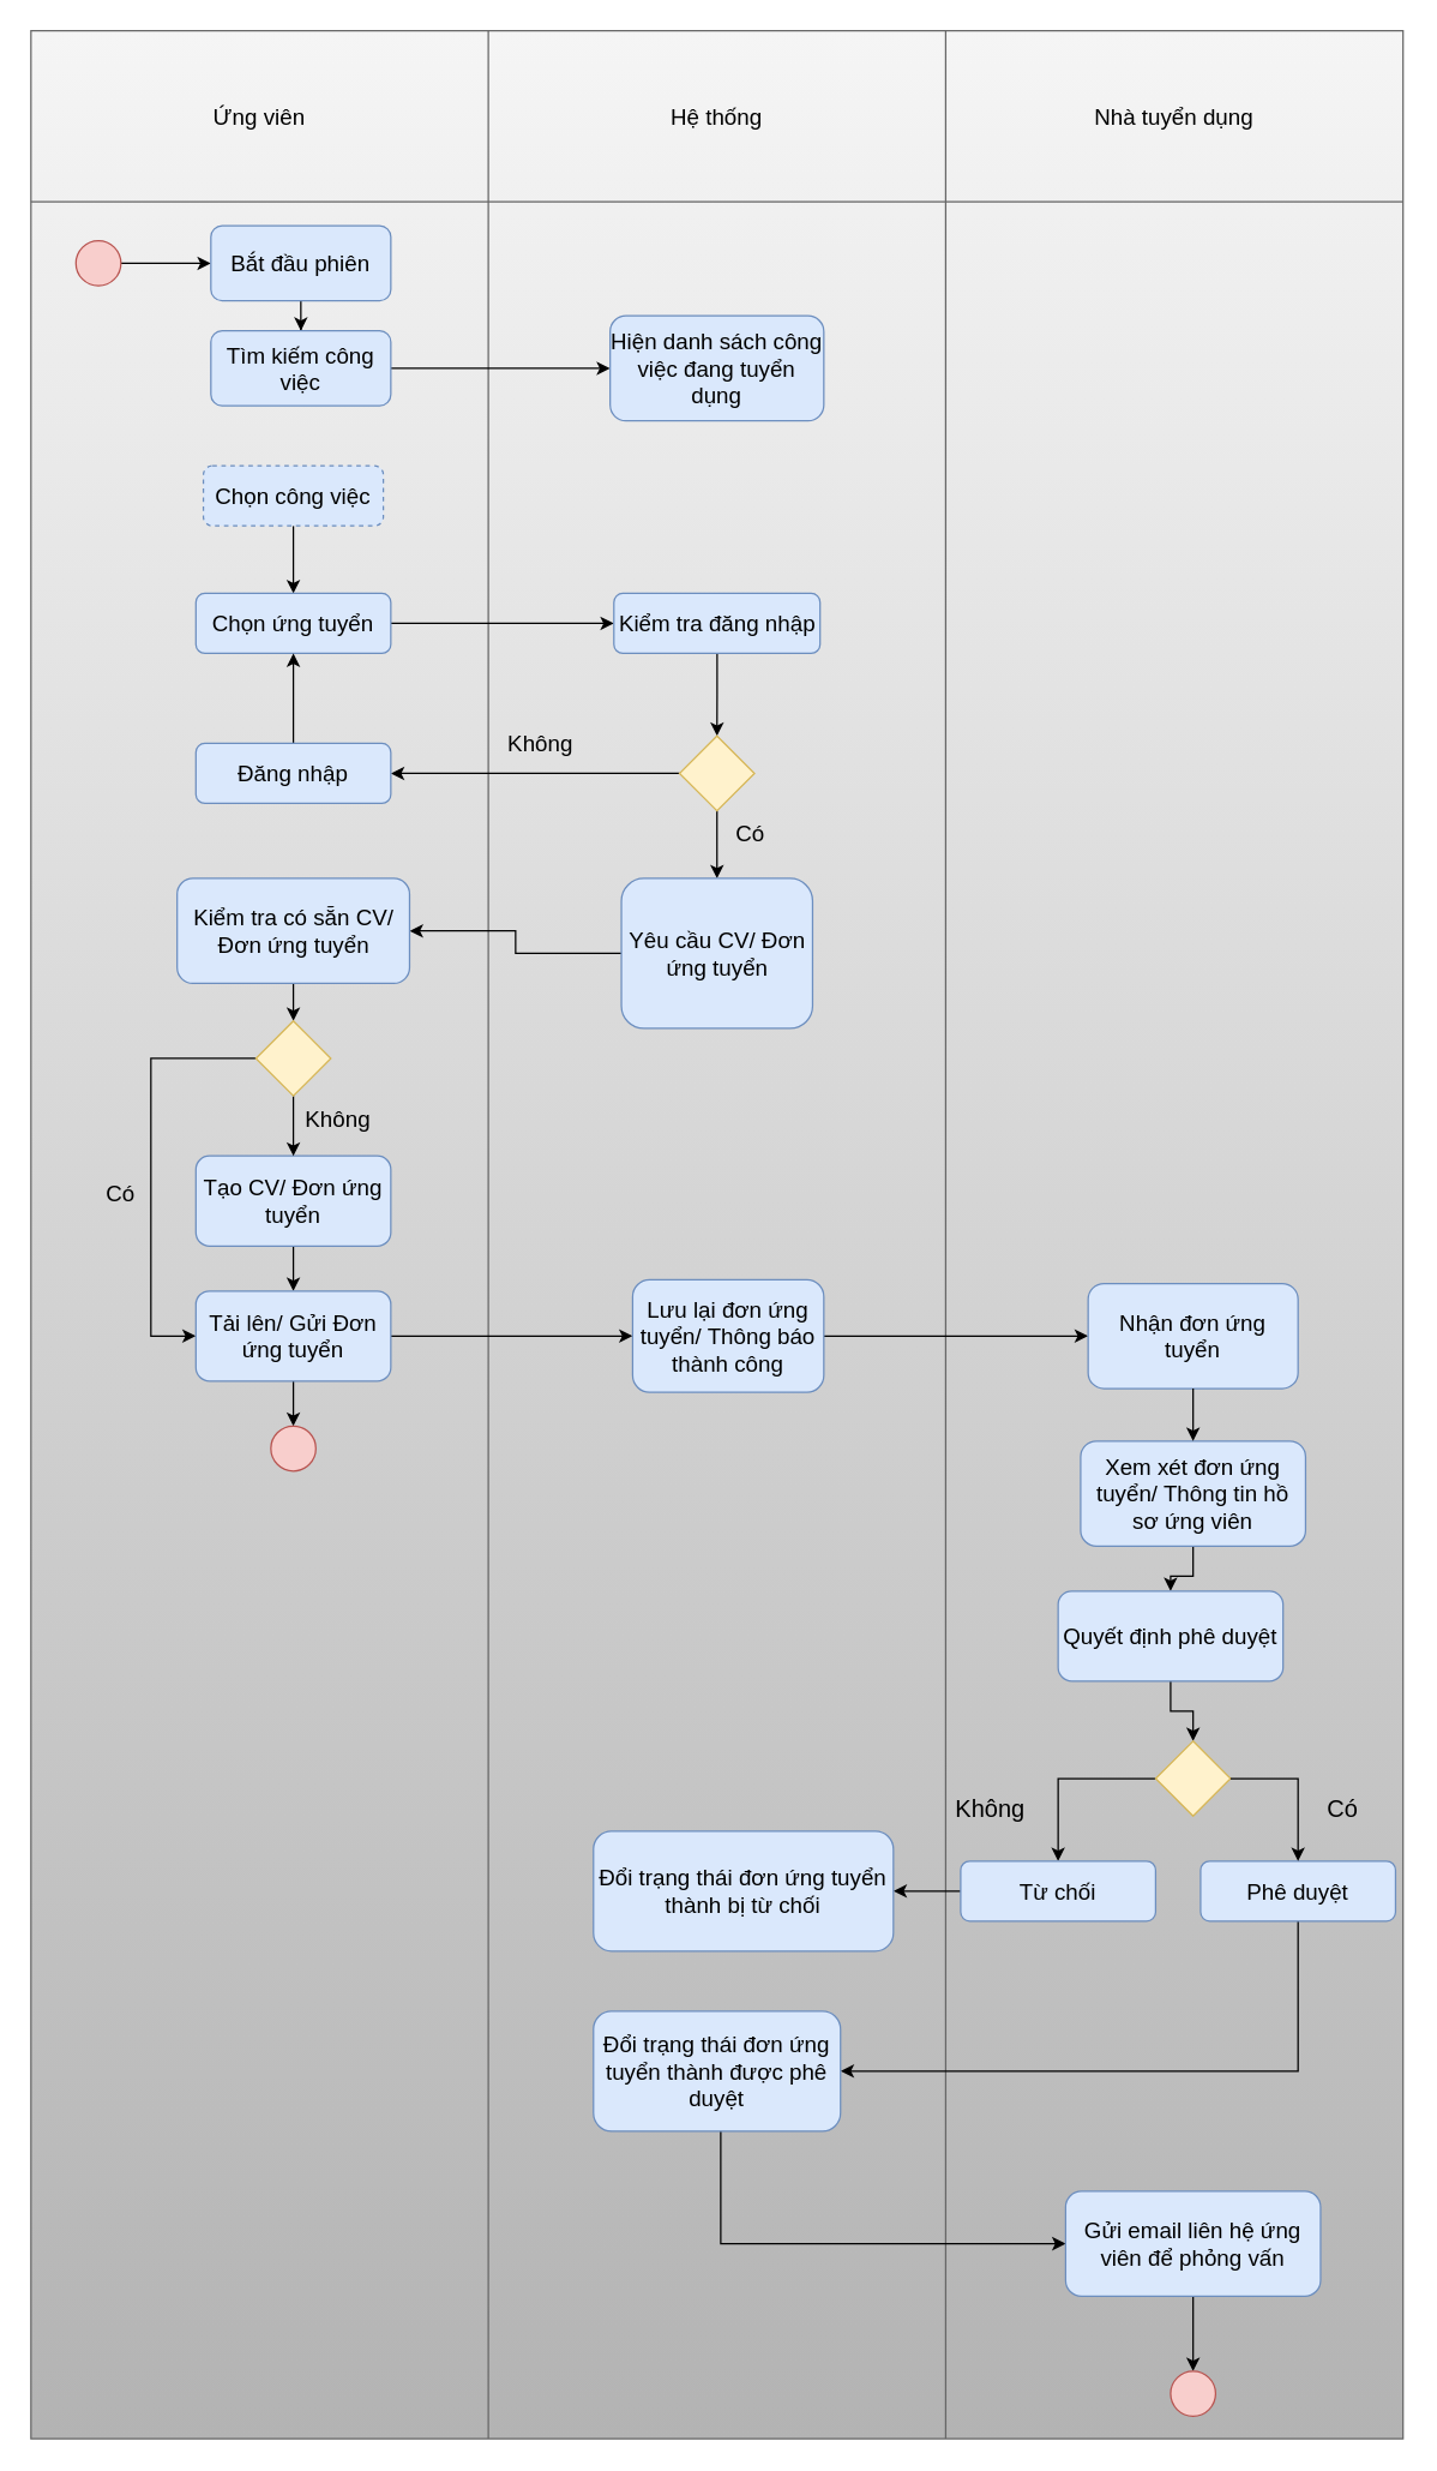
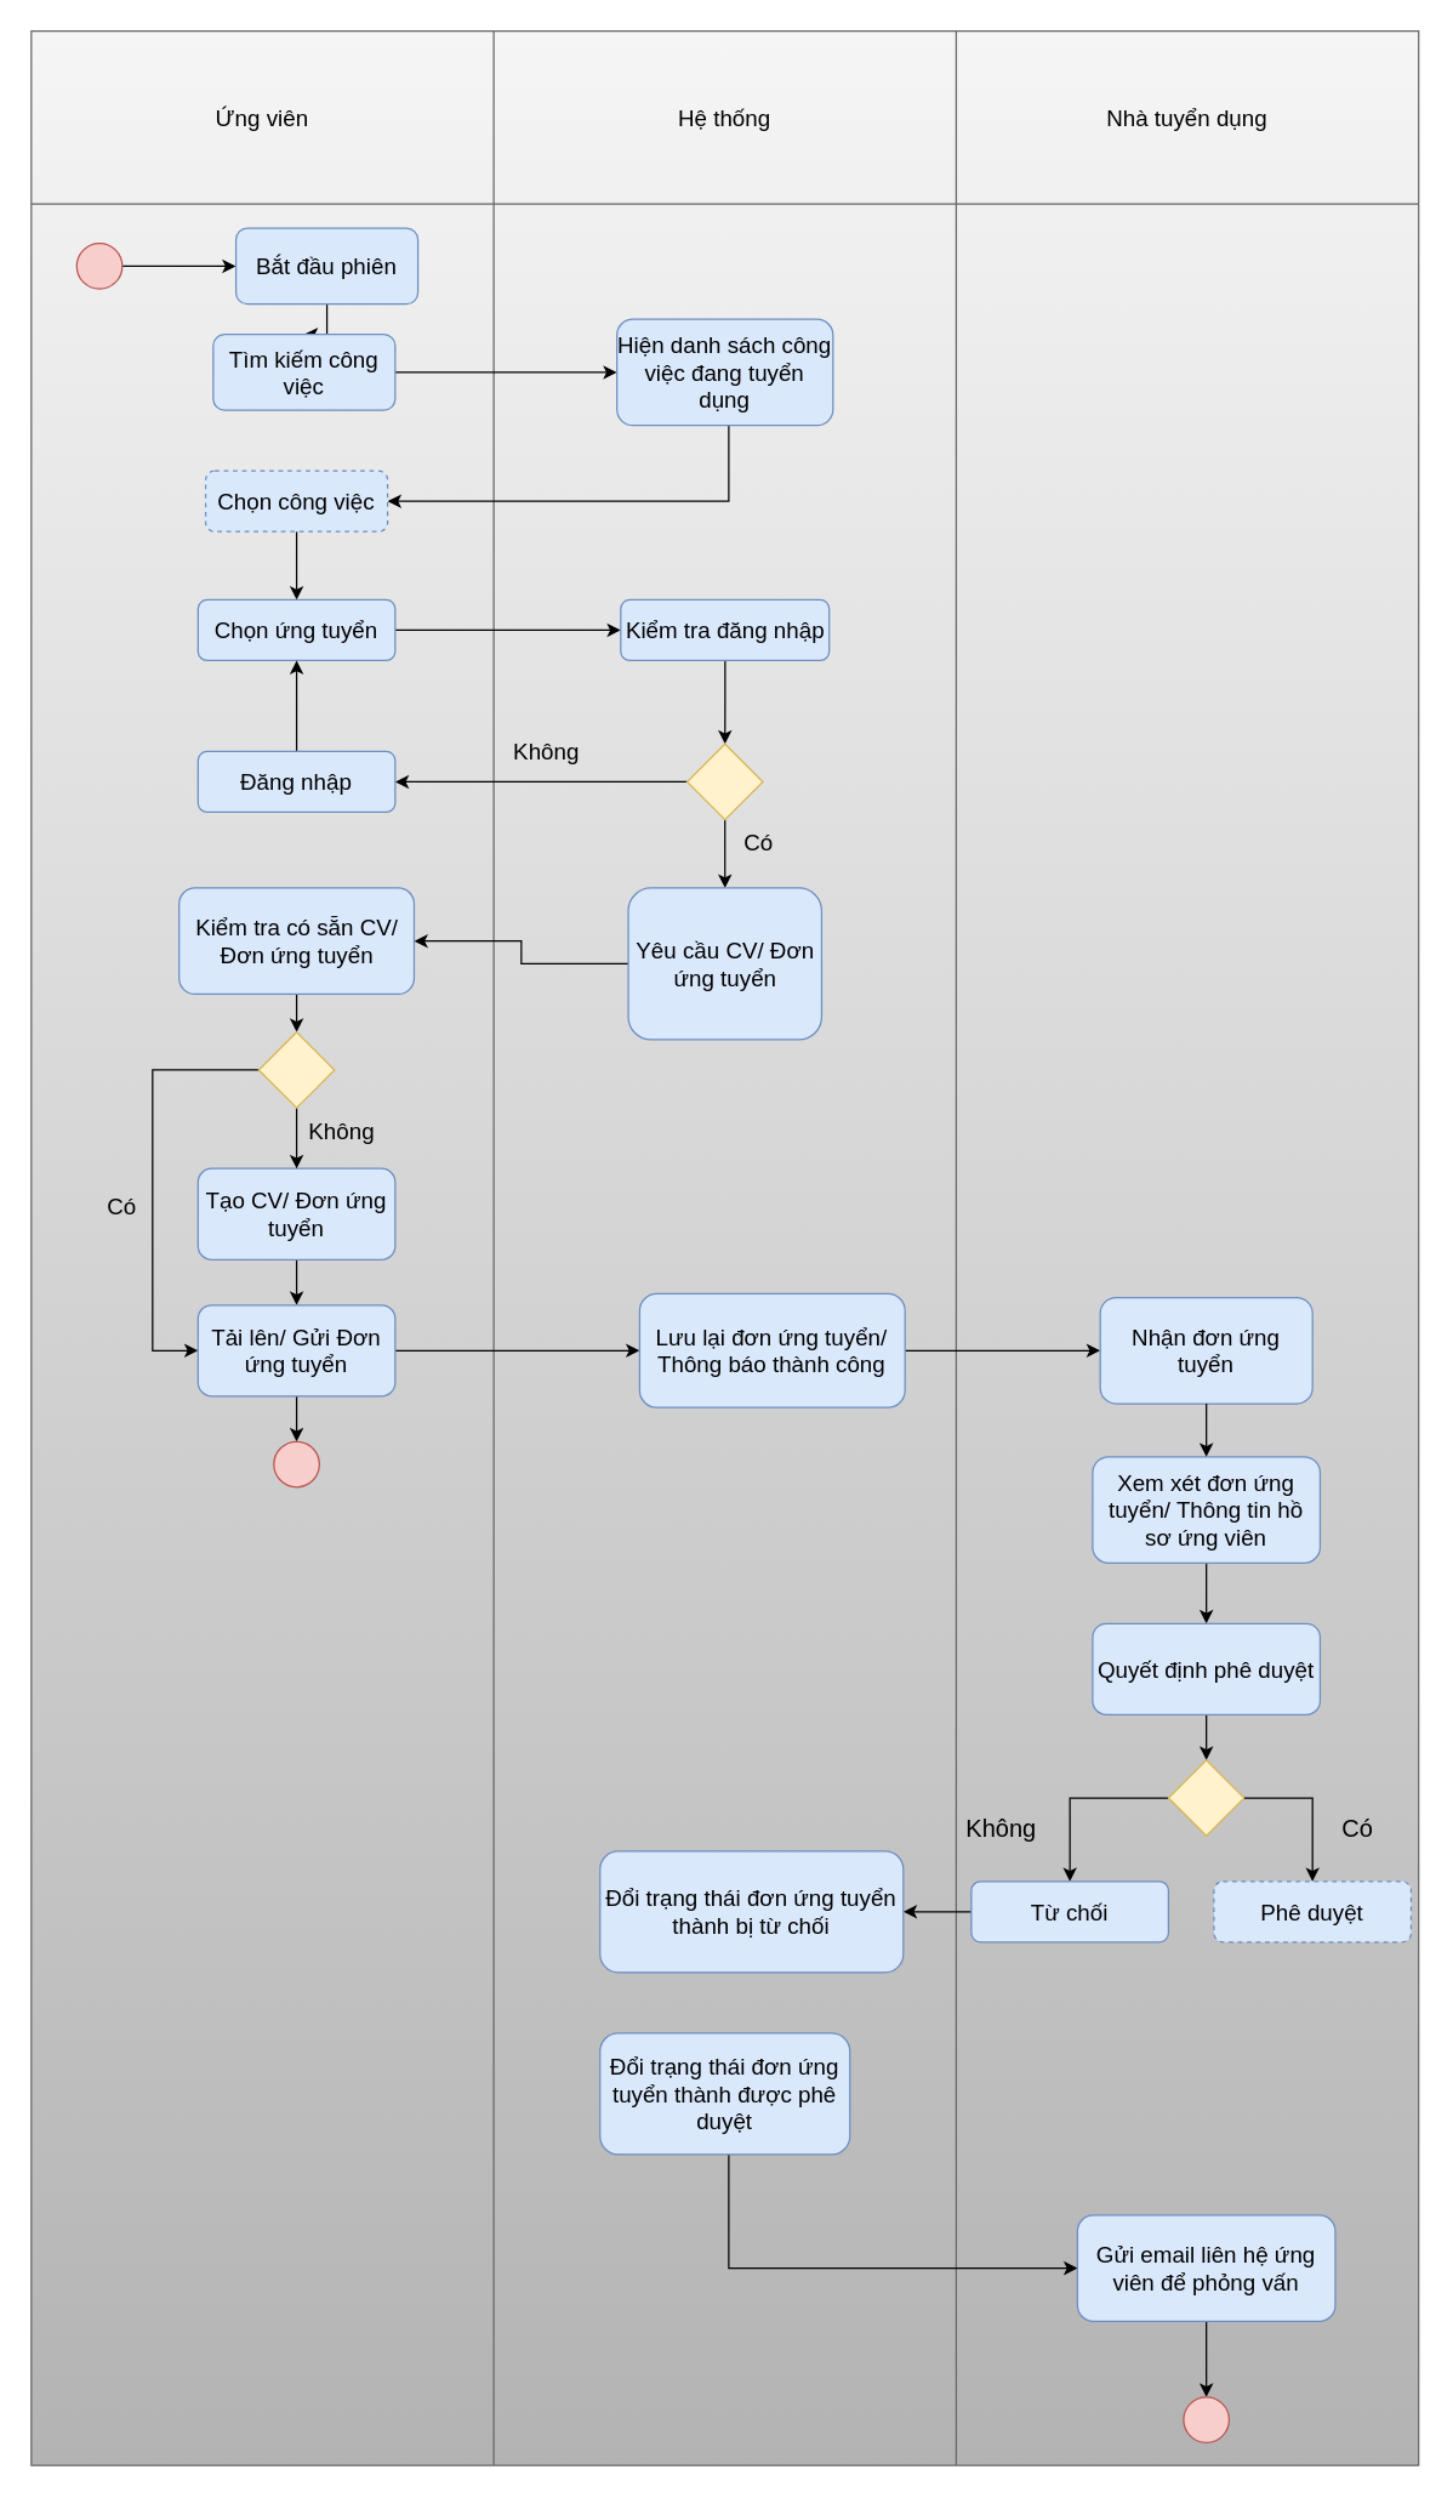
- <mxCell id="14" value="Bắt đầu phiên" style="rounded=1;whiteSpace=wrap;html=1;fillColor=#dae8fc;strokeColor=#6c8ebf;fontSize=15;" vertex="1" parent="1"><mxGeometry x="140" y="150" width="120" height="50" as="geometry" /></mxCell>
+ <mxCell id="14" value="Bắt đầu phiên" style="rounded=1;whiteSpace=wrap;html=1;fillColor=#dae8fc;strokeColor=#6c8ebf;fontSize=15;" vertex="1" parent="1"><mxGeometry x="155" y="150" width="120" height="50" as="geometry" /></mxCell>
+ <mxCell id="17" style="edgeStyle=orthogonalEdgeStyle;rounded=0;orthogonalLoop=1;jettySize=auto;html=1;entryX=1;entryY=0.5;entryDx=0;entryDy=0;fontSize=15;" edge="1" parent="1" source="18" target="20"><mxGeometry relative="1" as="geometry"><Array as="points"><mxPoint x="480" y="330" /></Array></mxGeometry></mxCell>
- <mxCell id="47" value="Lưu lại đơn ứng tuyển/ Thông báo thành công" style="rounded=1;whiteSpace=wrap;html=1;fillColor=#dae8fc;strokeColor=#6c8ebf;fontSize=15;" vertex="1" parent="1"><mxGeometry x="421.25" y="852.5" width="127.5" height="75" as="geometry" /></mxCell>
+ <mxCell id="47" value="Lưu lại đơn ứng tuyển/ Thông báo thành công" style="rounded=1;whiteSpace=wrap;html=1;fillColor=#dae8fc;strokeColor=#6c8ebf;fontSize=15;" vertex="1" parent="1"><mxGeometry x="421.25" y="852.5" width="175" height="75" as="geometry" /></mxCell>
- <mxCell id="53" value="Quyết định phê duyệt" style="rounded=1;whiteSpace=wrap;html=1;fillColor=#dae8fc;strokeColor=#6c8ebf;fontSize=15;" vertex="1" parent="1"><mxGeometry x="705" y="1060" width="150" height="60" as="geometry" /></mxCell>
+ <mxCell id="53" value="Quyết định phê duyệt" style="rounded=1;whiteSpace=wrap;html=1;fillColor=#dae8fc;strokeColor=#6c8ebf;fontSize=15;" vertex="1" parent="1"><mxGeometry x="720" y="1070" width="150" height="60" as="geometry" /></mxCell>
- <mxCell id="61" value="Phê duyệt" style="rounded=1;whiteSpace=wrap;html=1;fillColor=#dae8fc;strokeColor=#6c8ebf;fontSize=15;" vertex="1" parent="1"><mxGeometry x="800" y="1240" width="130" height="40" as="geometry" /></mxCell>
+ <mxCell id="61" value="Phê duyệt" style="rounded=1;whiteSpace=wrap;html=1;fillColor=#dae8fc;strokeColor=#6c8ebf;fontSize=15;dashed=1;" vertex="1" parent="1"><mxGeometry x="800" y="1240" width="130" height="40" as="geometry" /></mxCell>
- <mxCell id="60" style="edgeStyle=orthogonalEdgeStyle;rounded=0;orthogonalLoop=1;jettySize=auto;html=1;entryX=1;entryY=0.5;entryDx=0;entryDy=0;" edge="1" parent="1" source="61" target="66"><mxGeometry relative="1" as="geometry"><Array as="points"><mxPoint x="865" y="1380" /></Array></mxGeometry></mxCell>
